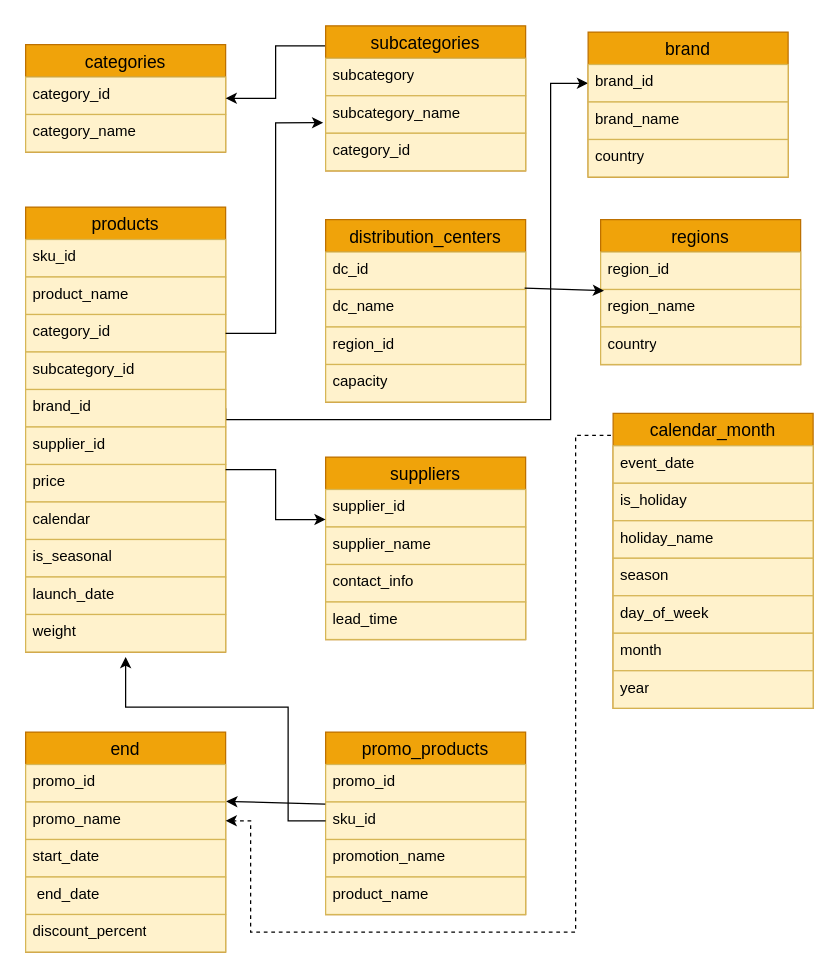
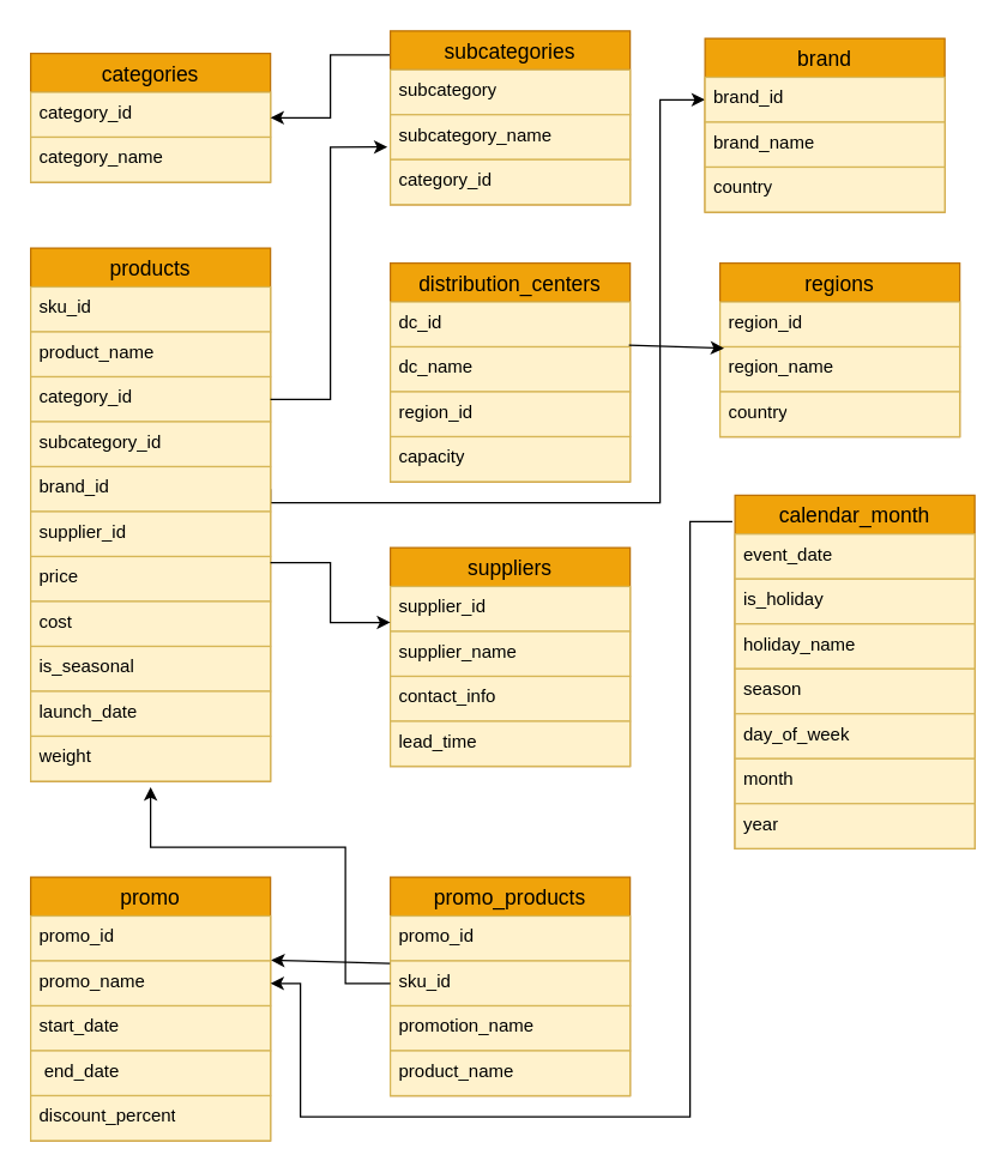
- <mxCell id="36" value="calendar&amp;nbsp;" style="text;strokeColor=#d6b656;fillColor=#fff2cc;spacingLeft=4;spacingRight=4;overflow=hidden;rotatable=0;points=[[0,0.5],[1,0.5]];portConstraint=eastwest;fontSize=12;whiteSpace=wrap;html=1;" vertex="1" parent="28"><mxGeometry y="236" width="160" height="30" as="geometry" /></mxCell>
+ <mxCell id="36" value="cost&amp;nbsp;" style="text;strokeColor=#d6b656;fillColor=#fff2cc;spacingLeft=4;spacingRight=4;overflow=hidden;rotatable=0;points=[[0,0.5],[1,0.5]];portConstraint=eastwest;fontSize=12;whiteSpace=wrap;html=1;" vertex="1" parent="28"><mxGeometry y="236" width="160" height="30" as="geometry" /></mxCell>
- <mxCell id="40" value="end" style="swimlane;fontStyle=0;childLayout=stackLayout;horizontal=1;startSize=26;horizontalStack=0;resizeParent=1;resizeParentMax=0;resizeLast=0;collapsible=1;marginBottom=0;align=center;fontSize=14;fillColor=#f0a30a;fontColor=#000000;strokeColor=#BD7000;" vertex="1" parent="1"><mxGeometry x="20" y="585" width="160" height="176" as="geometry"><mxRectangle x="110" y="100" width="60" height="30" as="alternateBounds" /></mxGeometry></mxCell>
+ <mxCell id="40" value="promo" style="swimlane;fontStyle=0;childLayout=stackLayout;horizontal=1;startSize=26;horizontalStack=0;resizeParent=1;resizeParentMax=0;resizeLast=0;collapsible=1;marginBottom=0;align=center;fontSize=14;fillColor=#f0a30a;fontColor=#000000;strokeColor=#BD7000;" vertex="1" parent="1"><mxGeometry x="20" y="585" width="160" height="176" as="geometry"><mxRectangle x="110" y="100" width="60" height="30" as="alternateBounds" /></mxGeometry></mxCell>
- <mxCell id="65" value="" style="fontSize=12;html=1;endArrow=classic;rounded=0;endFill=1;entryX=1;entryY=0.5;entryDx=0;entryDy=0;exitX=-0.011;exitY=0.075;exitDx=0;exitDy=0;exitPerimeter=0;edgeStyle=orthogonalEdgeStyle;dashed=1;" edge="1" parent="1" source="51" target="42"><mxGeometry width="100" height="100" relative="1" as="geometry"><mxPoint x="520" y="605" as="sourcePoint" /><mxPoint x="190" y="651" as="targetPoint" /><Array as="points"><mxPoint x="460" y="348" /><mxPoint x="460" y="745" /><mxPoint x="200" y="745" /><mxPoint x="200" y="656" /></Array></mxGeometry></mxCell>
+ <mxCell id="65" value="" style="fontSize=12;html=1;endArrow=classic;rounded=0;endFill=1;entryX=1;entryY=0.5;entryDx=0;entryDy=0;exitX=-0.011;exitY=0.075;exitDx=0;exitDy=0;exitPerimeter=0;edgeStyle=orthogonalEdgeStyle;" edge="1" parent="1" source="51" target="42"><mxGeometry width="100" height="100" relative="1" as="geometry"><mxPoint x="520" y="605" as="sourcePoint" /><mxPoint x="190" y="651" as="targetPoint" /><Array as="points"><mxPoint x="460" y="348" /><mxPoint x="460" y="745" /><mxPoint x="200" y="745" /><mxPoint x="200" y="656" /></Array></mxGeometry></mxCell>
